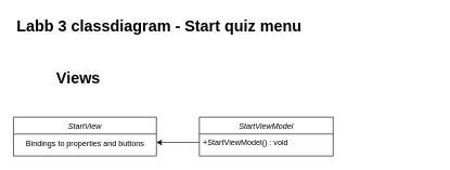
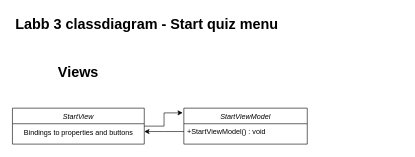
- <mxCell id="3" value="&lt;h1&gt;Views&lt;/h1&gt;" style="text;html=1;strokeColor=none;fillColor=none;spacing=5;spacingTop=-20;whiteSpace=wrap;overflow=hidden;rounded=0;align=center;" vertex="1" parent="1"><mxGeometry x="70" y="100" width="100" height="40" as="geometry" /></mxCell>
+ <mxCell id="3" value="&lt;h1&gt;Views&lt;/h1&gt;" style="text;html=1;strokeColor=none;fillColor=none;spacing=5;spacingTop=-20;whiteSpace=wrap;overflow=hidden;rounded=0;align=center;" vertex="1" parent="1"><mxGeometry x="80" y="100" width="100" height="40" as="geometry" /></mxCell>
+ <mxCell id="6" style="edgeStyle=orthogonalEdgeStyle;rounded=0;orthogonalLoop=1;jettySize=auto;html=1;entryX=-0.009;entryY=0.131;entryDx=0;entryDy=0;entryPerimeter=0;" edge="1" parent="1" source="7" target="4"><mxGeometry relative="1" as="geometry" /></mxCell>
